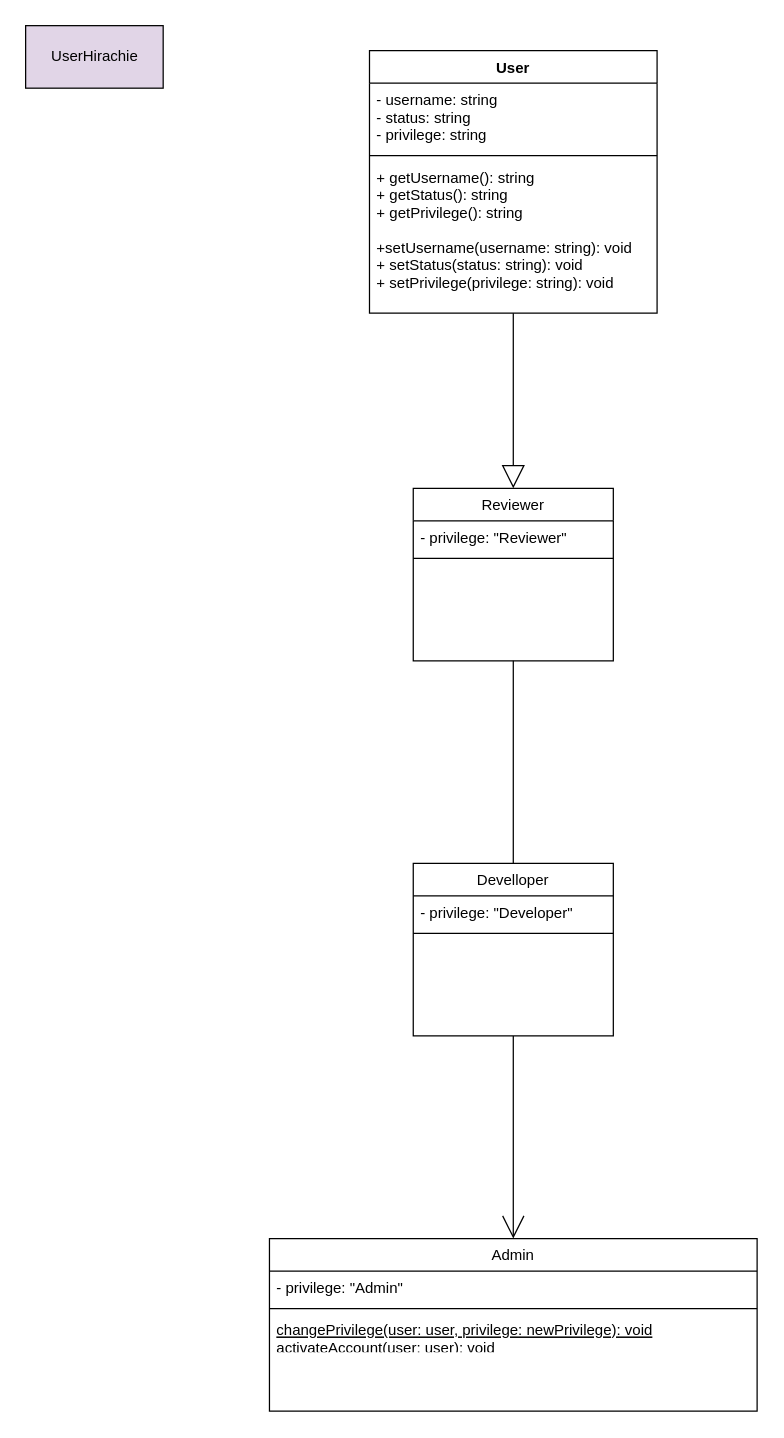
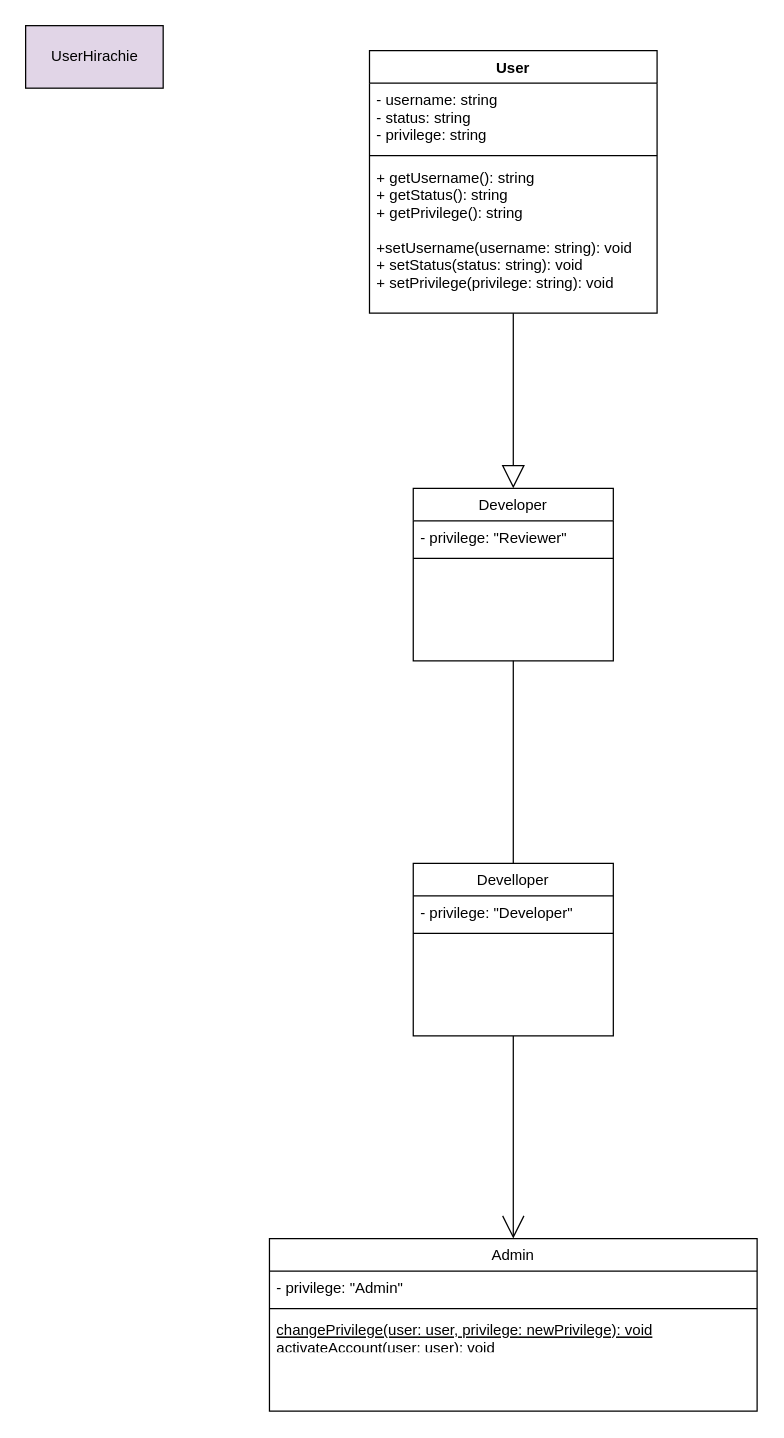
- <mxCell id="2" value="Reviewer" style="swimlane;fontStyle=0;align=center;verticalAlign=top;childLayout=stackLayout;horizontal=1;startSize=26;horizontalStack=0;resizeParent=1;resizeLast=0;collapsible=1;marginBottom=0;rounded=0;shadow=0;strokeWidth=1;" parent="1" vertex="1"><mxGeometry x="330" y="390" width="160" height="138" as="geometry"><mxRectangle x="130" y="380" width="160" height="26" as="alternateBounds" /></mxGeometry></mxCell>
+ <mxCell id="2" value="Developer" style="swimlane;fontStyle=0;align=center;verticalAlign=top;childLayout=stackLayout;horizontal=1;startSize=26;horizontalStack=0;resizeParent=1;resizeLast=0;collapsible=1;marginBottom=0;rounded=0;shadow=0;strokeWidth=1;" parent="1" vertex="1"><mxGeometry x="330" y="390" width="160" height="138" as="geometry"><mxRectangle x="130" y="380" width="160" height="26" as="alternateBounds" /></mxGeometry></mxCell>
